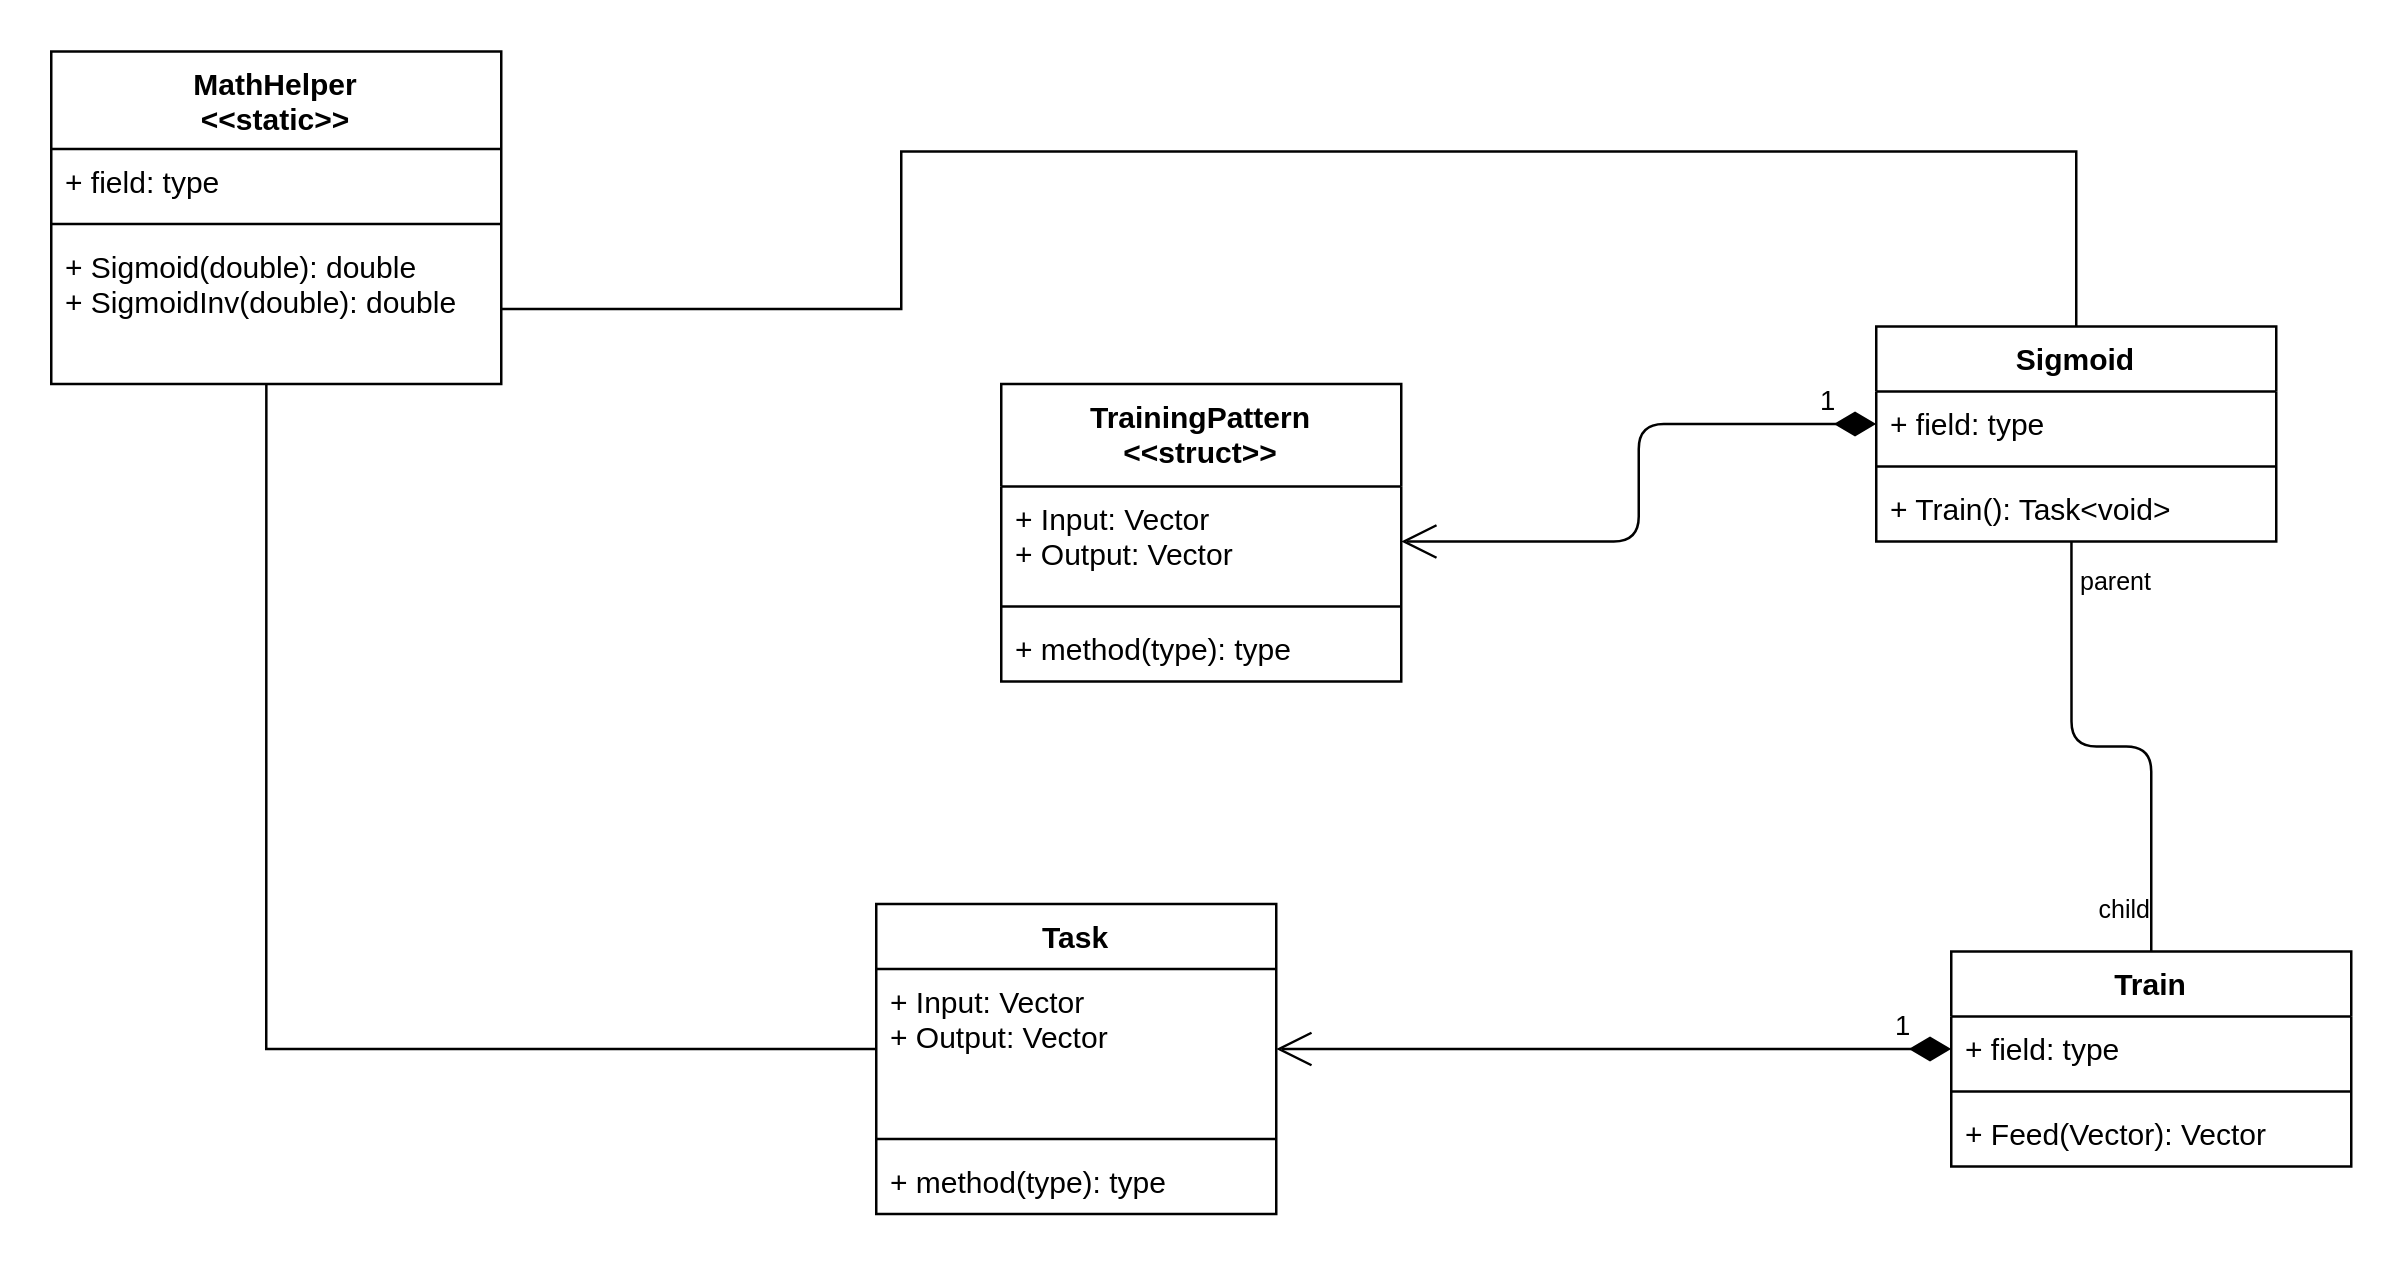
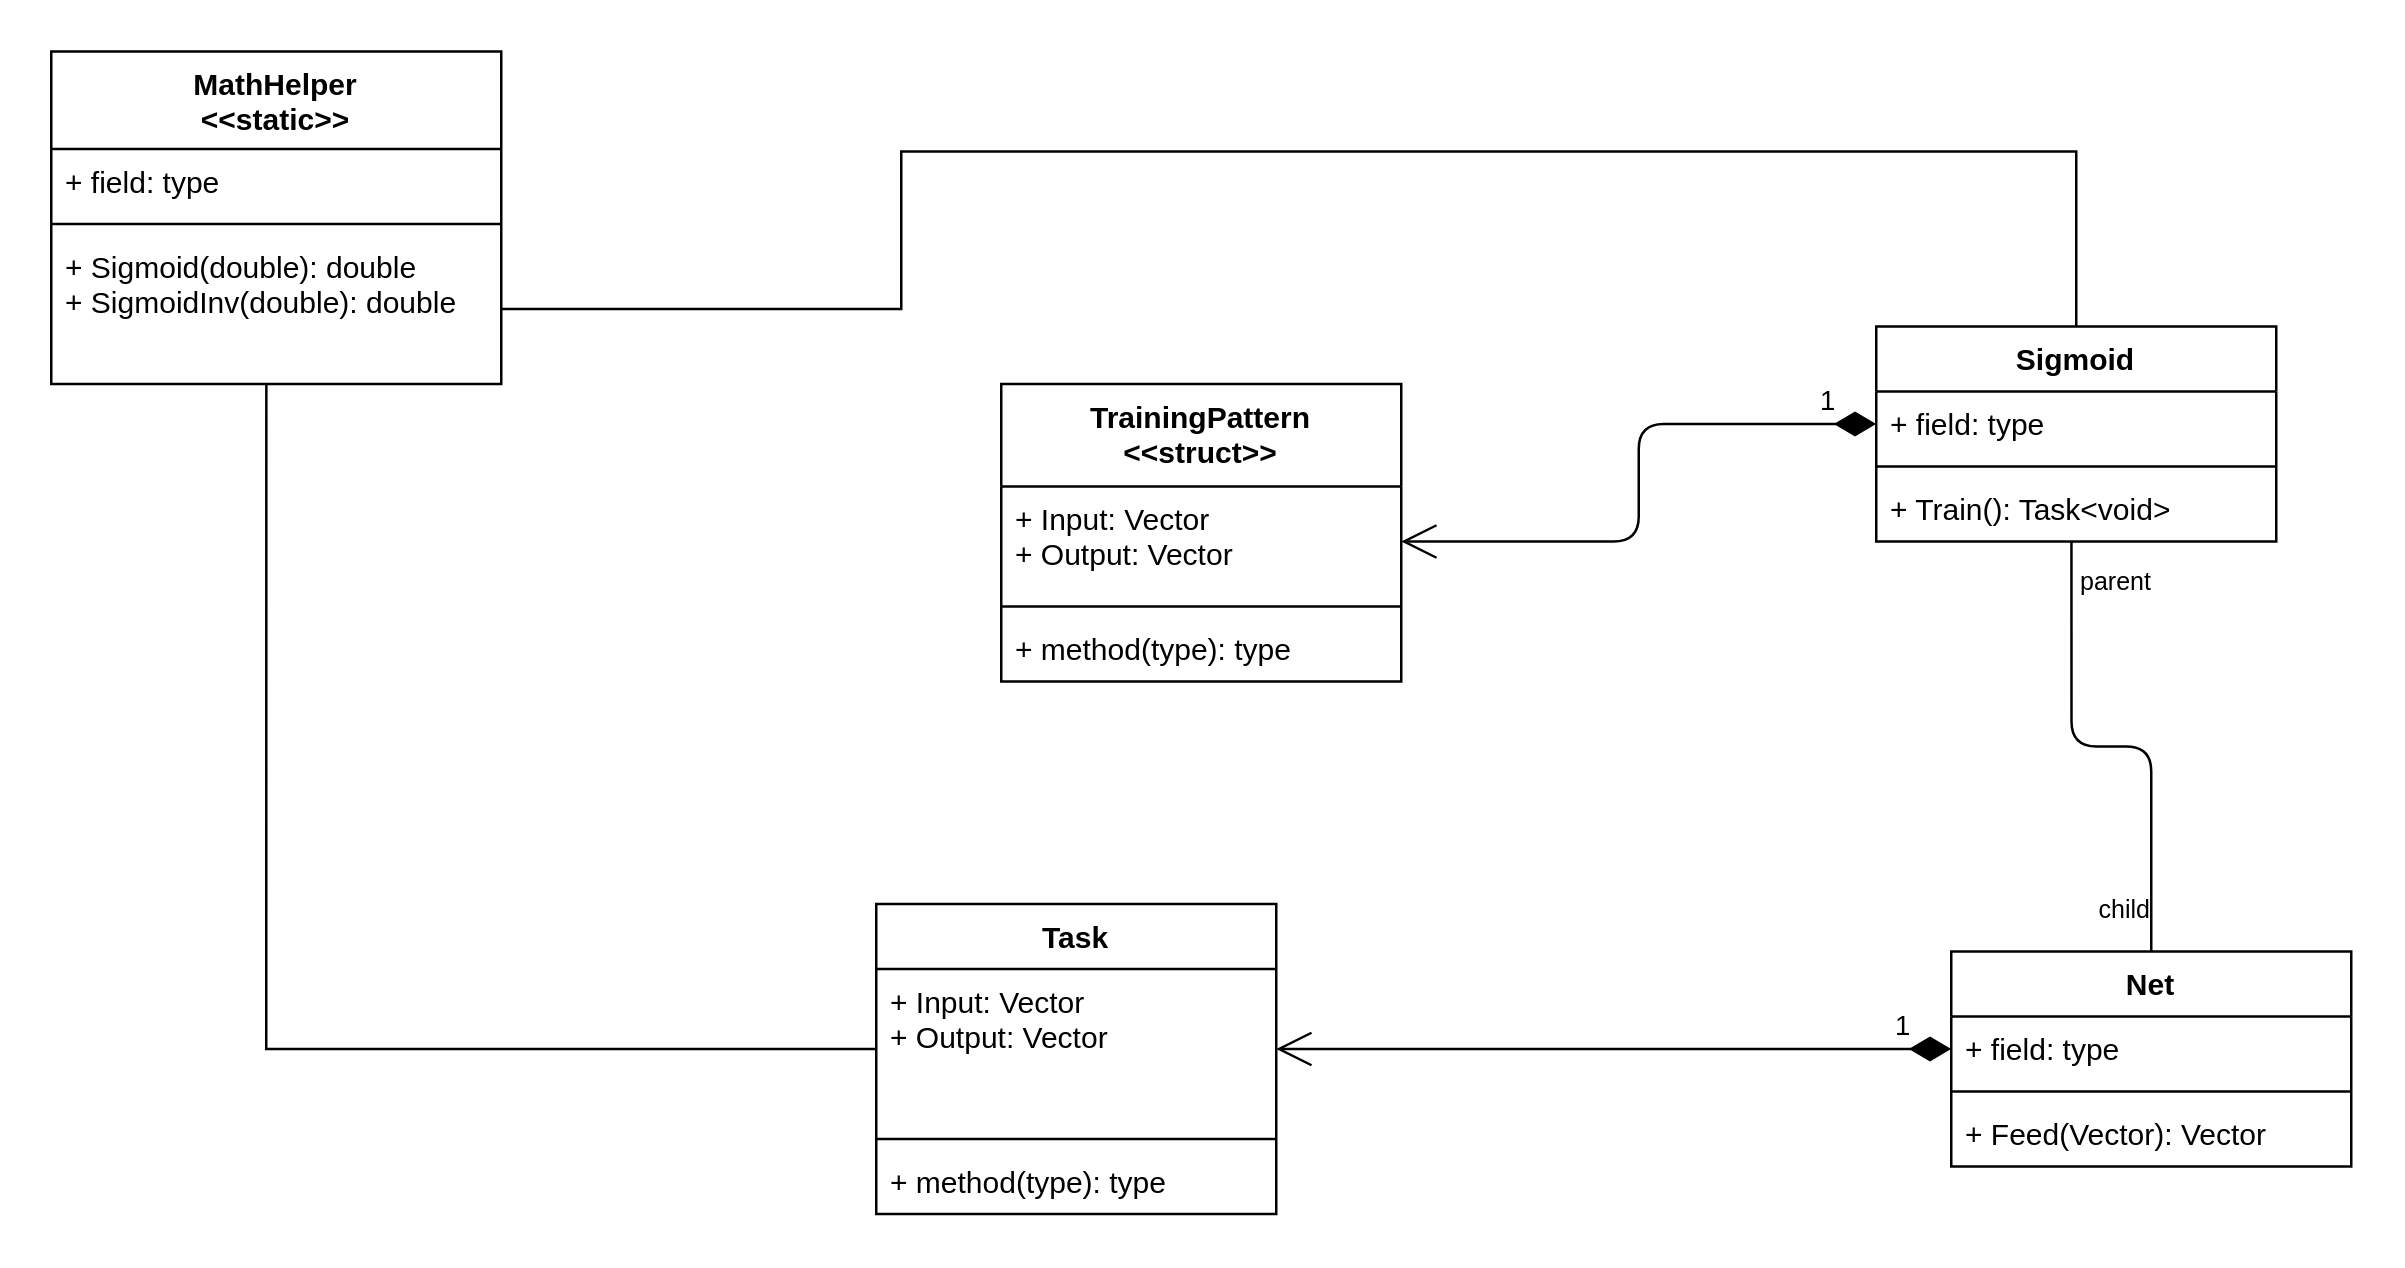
- <mxCell id="6" value="Train" style="swimlane;fontStyle=1;align=center;verticalAlign=top;childLayout=stackLayout;horizontal=1;startSize=26;horizontalStack=0;resizeParent=1;resizeParentMax=0;resizeLast=0;collapsible=1;marginBottom=0;" vertex="1" parent="1"><mxGeometry x="780" y="380" width="160" height="86" as="geometry" /></mxCell>
+ <mxCell id="6" value="Net" style="swimlane;fontStyle=1;align=center;verticalAlign=top;childLayout=stackLayout;horizontal=1;startSize=26;horizontalStack=0;resizeParent=1;resizeParentMax=0;resizeLast=0;collapsible=1;marginBottom=0;" vertex="1" parent="1"><mxGeometry x="780" y="380" width="160" height="86" as="geometry" /></mxCell>
